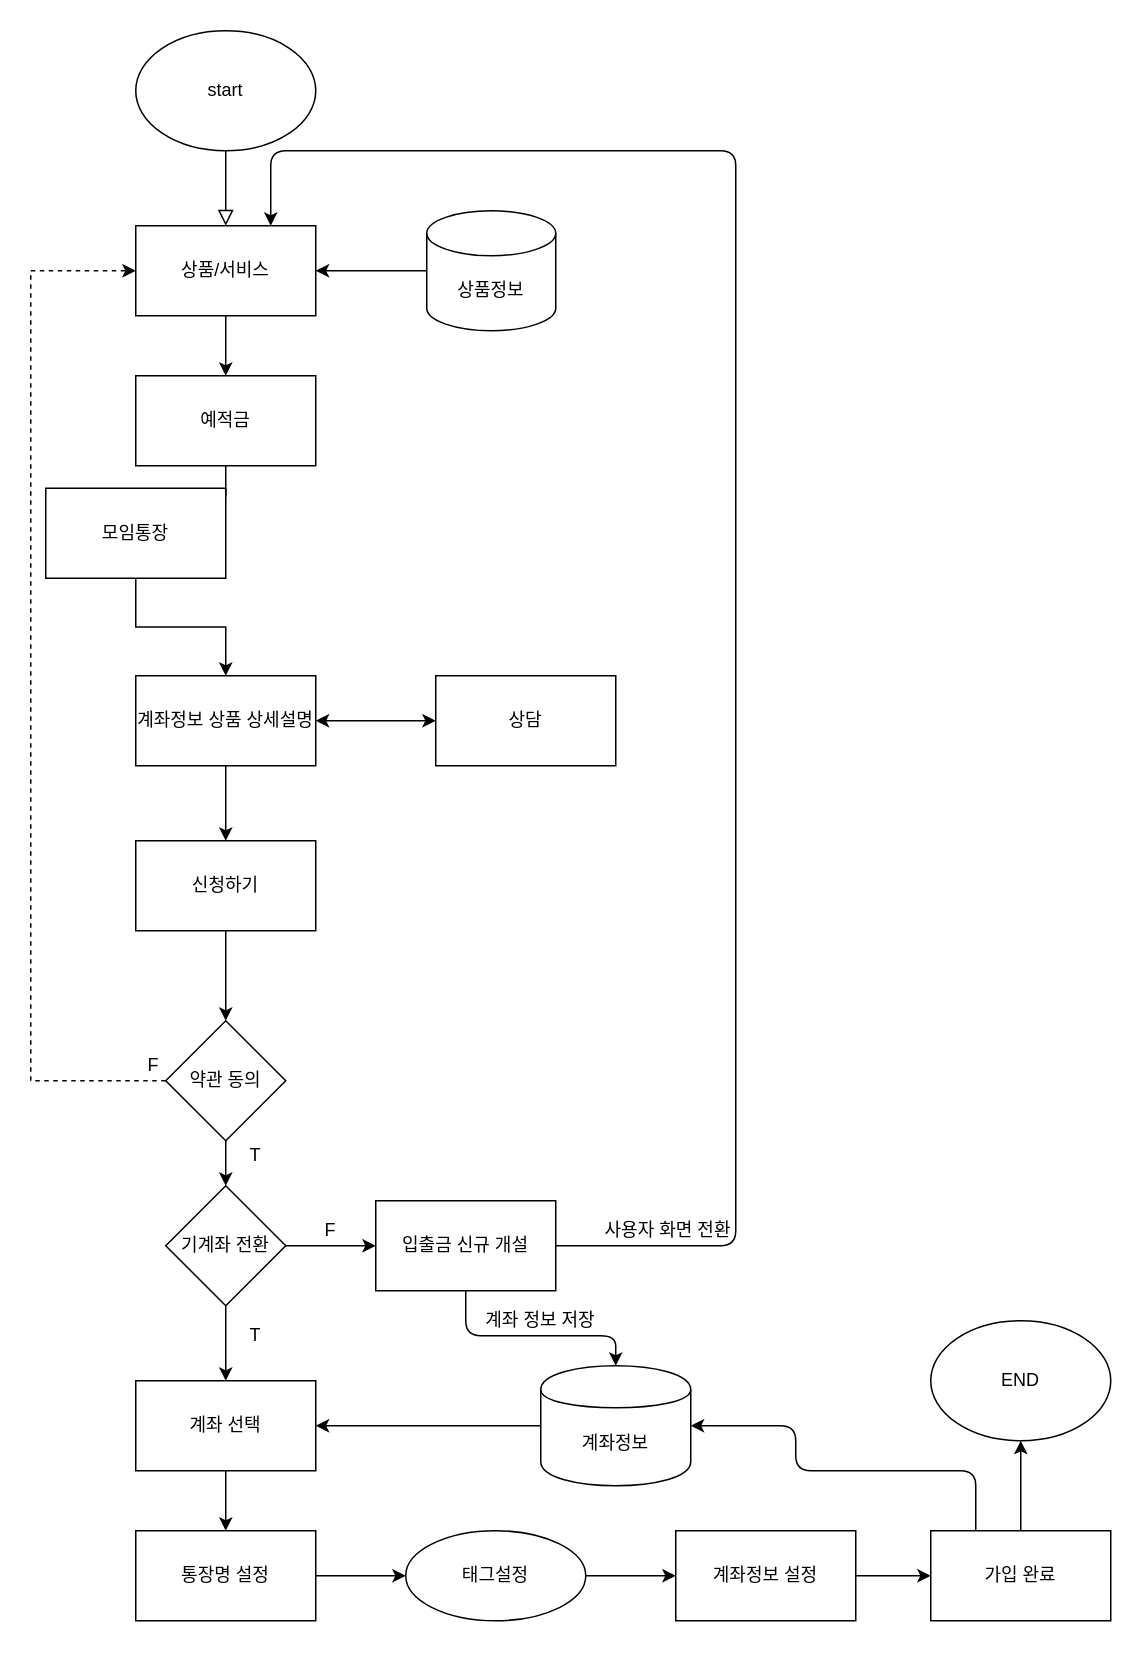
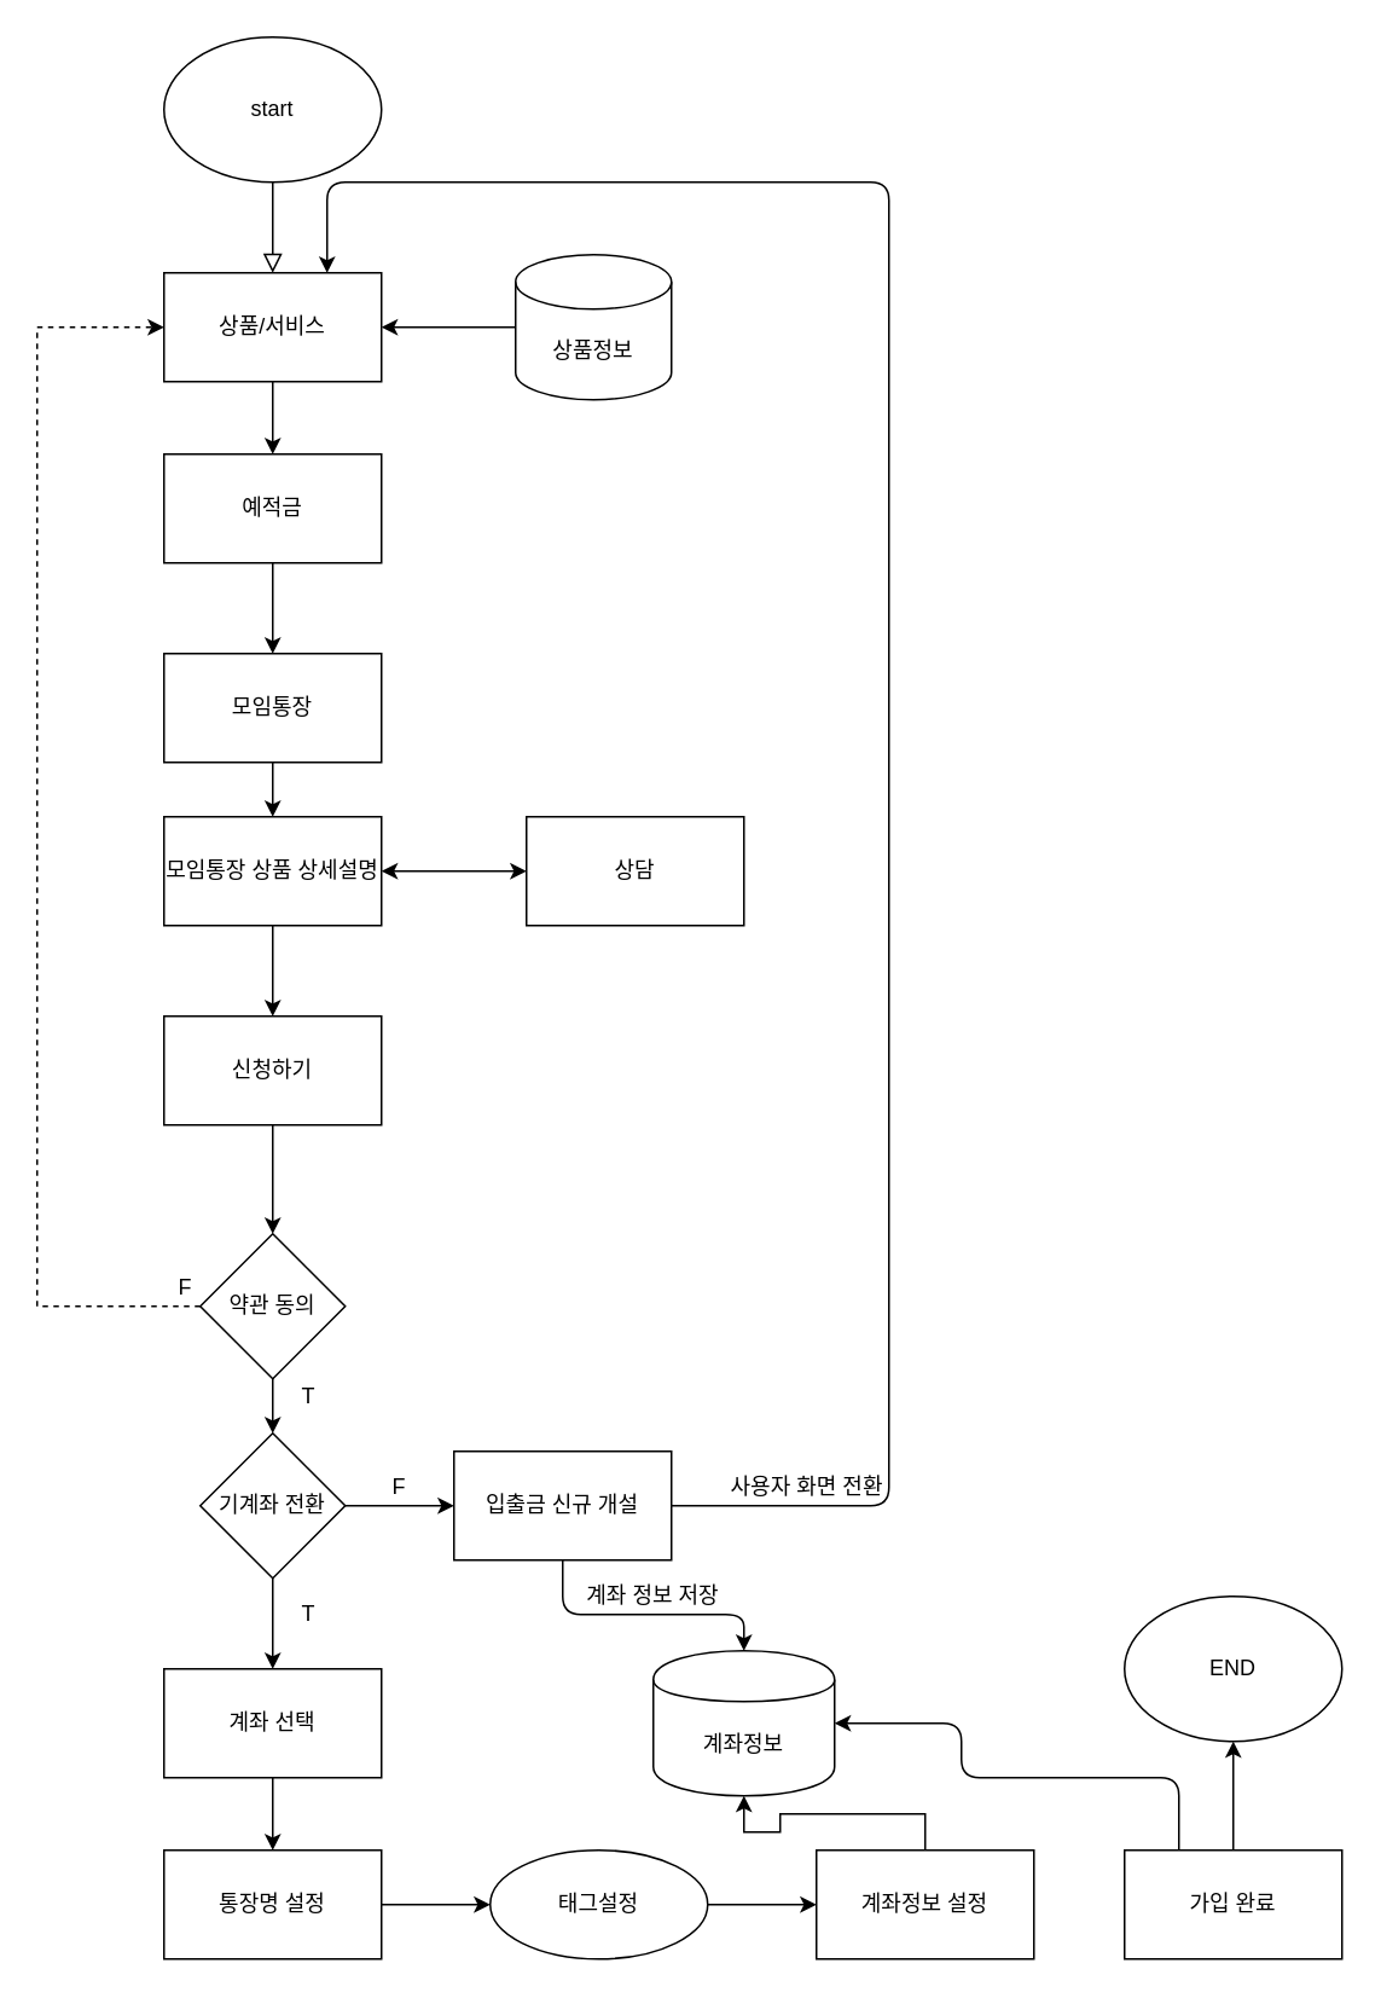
- <mxCell id="8" value="모임통장" style="rounded=0;whiteSpace=wrap;html=1;" vertex="1" parent="1"><mxGeometry x="30" y="325" width="120" height="60" as="geometry" /></mxCell>
+ <mxCell id="8" value="모임통장" style="rounded=0;whiteSpace=wrap;html=1;" vertex="1" parent="1"><mxGeometry x="90" y="360" width="120" height="60" as="geometry" /></mxCell>
- <mxCell id="10" value="계좌정보 상품 상세설명" style="rounded=0;whiteSpace=wrap;html=1;" vertex="1" parent="1"><mxGeometry x="90" y="450" width="120" height="60" as="geometry" /></mxCell>
+ <mxCell id="10" value="모임통장 상품 상세설명" style="rounded=0;whiteSpace=wrap;html=1;" vertex="1" parent="1"><mxGeometry x="90" y="450" width="120" height="60" as="geometry" /></mxCell>
- <mxCell id="40" value="" style="endArrow=classic;html=1;exitX=0;exitY=0.5;exitDx=0;exitDy=0;entryX=1;entryY=0.5;entryDx=0;entryDy=0;" edge="1" parent="1" source="31" target="39"><mxGeometry width="50" height="50" relative="1" as="geometry"><mxPoint x="330" y="810" as="sourcePoint" /><mxPoint x="380" y="760" as="targetPoint" /></mxGeometry></mxCell>
- <mxCell id="16" value="" style="edgeStyle=orthogonalEdgeStyle;rounded=0;orthogonalLoop=1;jettySize=auto;html=1;" edge="1" parent="1" source="17" target="18"><mxGeometry relative="1" as="geometry" /></mxCell>
+ <mxCell id="16" value="" style="edgeStyle=orthogonalEdgeStyle;rounded=0;orthogonalLoop=1;jettySize=auto;html=1;" edge="1" parent="1" source="17" target="31"><mxGeometry relative="1" as="geometry" /></mxCell>
